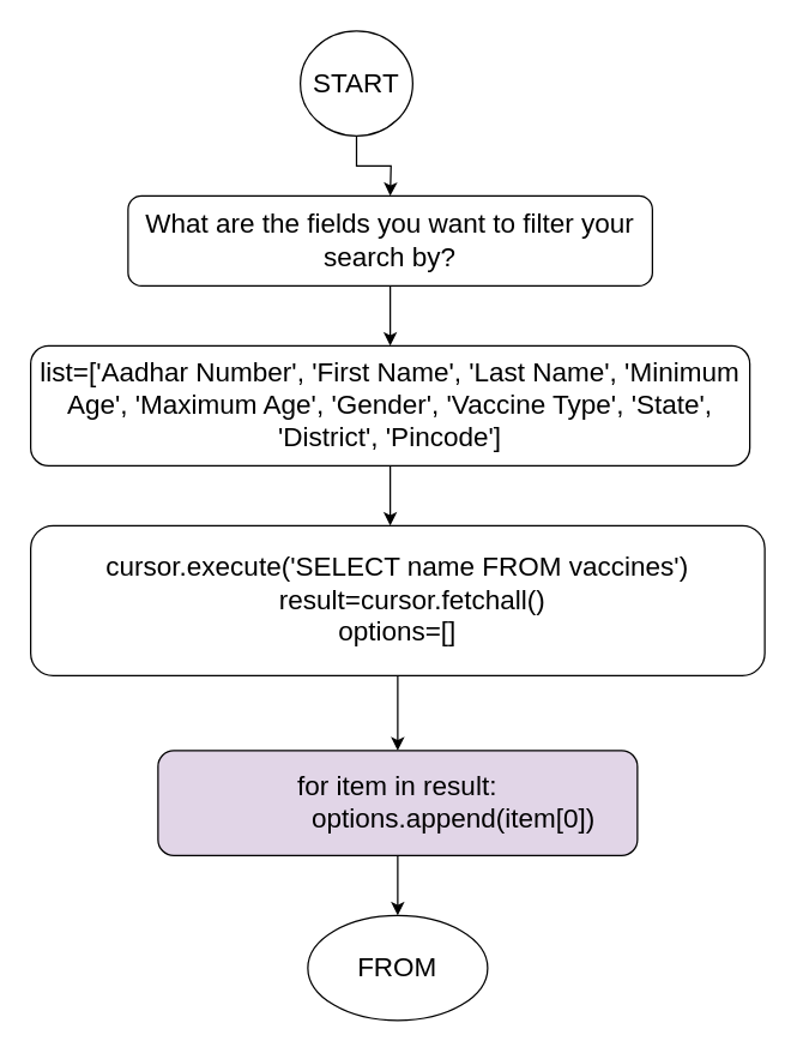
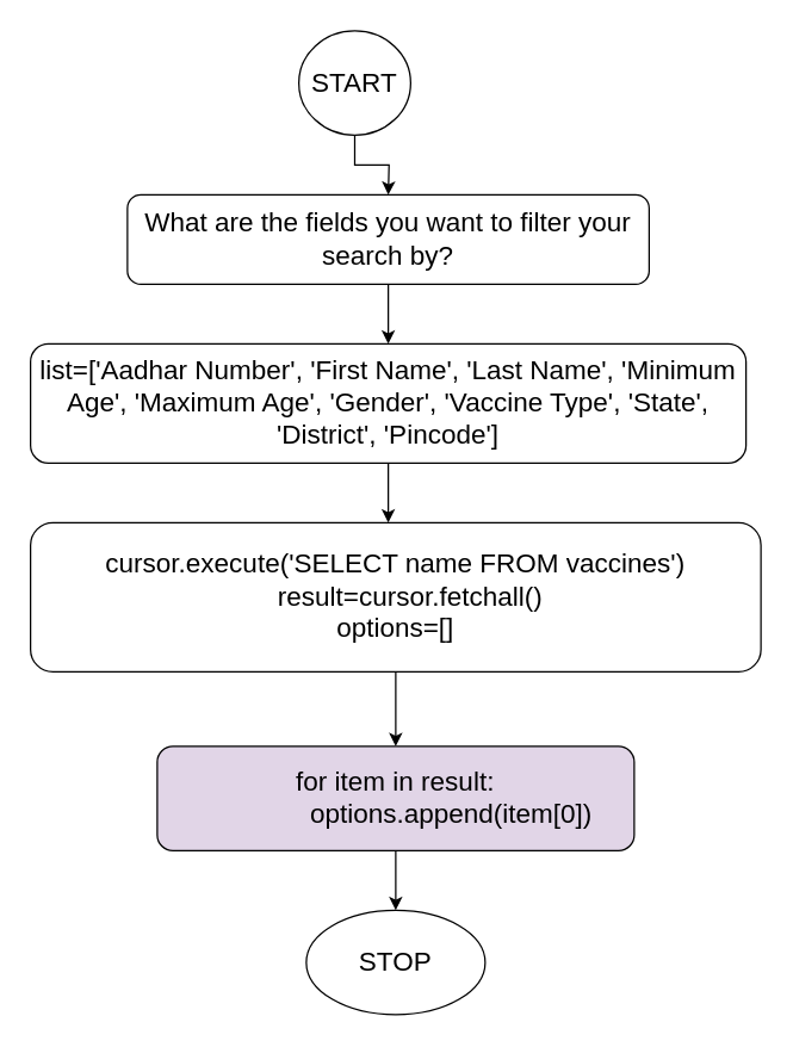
- <mxCell id="12" value="FROM" style="ellipse;whiteSpace=wrap;html=1;fontSize=18;" vertex="1" parent="1"><mxGeometry x="205" y="610" width="120" height="70" as="geometry" /></mxCell>
+ <mxCell id="12" value="STOP" style="ellipse;whiteSpace=wrap;html=1;fontSize=18;" vertex="1" parent="1"><mxGeometry x="205" y="610" width="120" height="70" as="geometry" /></mxCell>
